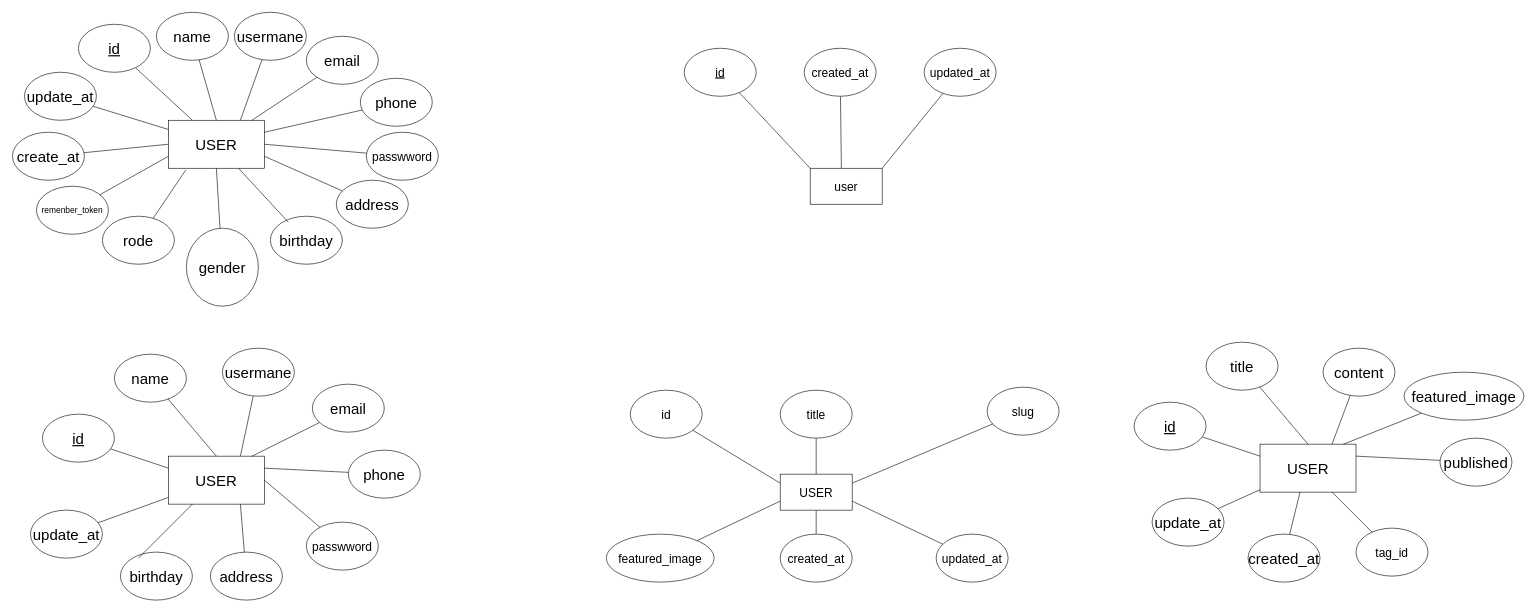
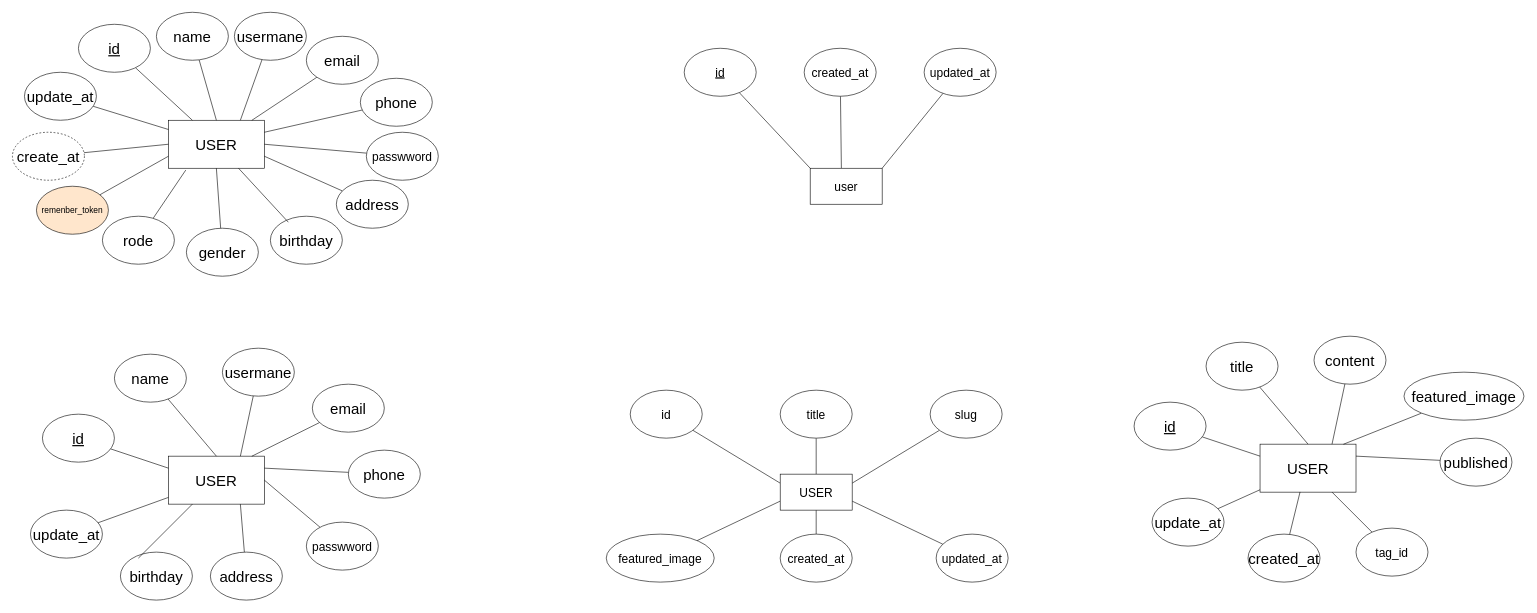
- <mxCell id="12" value="create_at" style="ellipse;whiteSpace=wrap;html=1;fontSize=25;" vertex="1" parent="1"><mxGeometry x="20" y="220" width="120" height="80" as="geometry" /></mxCell>
+ <mxCell id="12" value="create_at" style="ellipse;whiteSpace=wrap;html=1;fontSize=25;dashed=1;" vertex="1" parent="1"><mxGeometry x="20" y="220" width="120" height="80" as="geometry" /></mxCell>
- <mxCell id="4" value="remenber_token" style="ellipse;html=1;fontSize=14;whiteSpace=wrap;" vertex="1" parent="1"><mxGeometry x="60" y="310" width="120" height="80" as="geometry" /></mxCell>
+ <mxCell id="4" value="remenber_token" style="ellipse;html=1;fontSize=14;whiteSpace=wrap;fillColor=#ffe6cc;" vertex="1" parent="1"><mxGeometry x="60" y="310" width="120" height="80" as="geometry" /></mxCell>
- <mxCell id="20" value="gender" style="ellipse;whiteSpace=wrap;html=1;fontSize=25;" vertex="1" parent="1"><mxGeometry x="310" y="380" width="120" height="130" as="geometry" /></mxCell>
+ <mxCell id="20" value="gender" style="ellipse;whiteSpace=wrap;html=1;fontSize=25;" vertex="1" parent="1"><mxGeometry x="310" y="380" width="120" height="80" as="geometry" /></mxCell>
- <mxCell id="78" value="content" style="ellipse;whiteSpace=wrap;html=1;fontSize=25;" vertex="1" parent="1"><mxGeometry x="2205" y="580" width="120" height="80" as="geometry" /></mxCell>
+ <mxCell id="78" value="content" style="ellipse;whiteSpace=wrap;html=1;fontSize=25;" vertex="1" parent="1"><mxGeometry x="2190" y="560" width="120" height="80" as="geometry" /></mxCell>
- <mxCell id="62" value="slug" style="ellipse;whiteSpace=wrap;html=1;fontSize=20;" vertex="1" parent="1"><mxGeometry x="1645" y="645" width="120" height="80" as="geometry" /></mxCell>
+ <mxCell id="62" value="slug" style="ellipse;whiteSpace=wrap;html=1;fontSize=20;" vertex="1" parent="1"><mxGeometry x="1550" y="650" width="120" height="80" as="geometry" /></mxCell>
